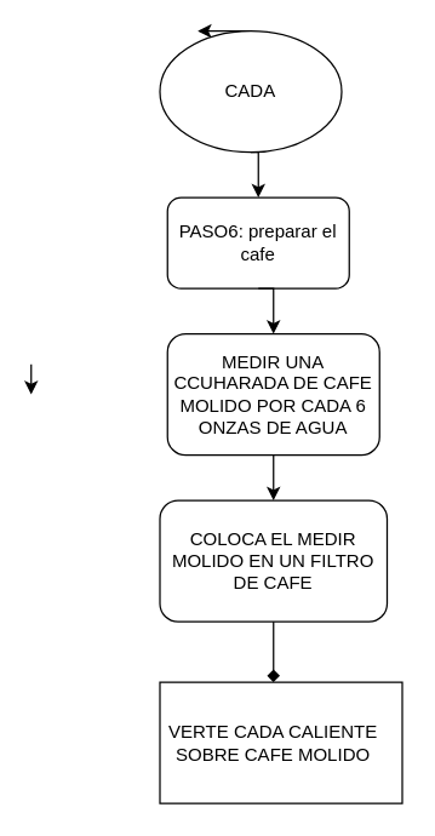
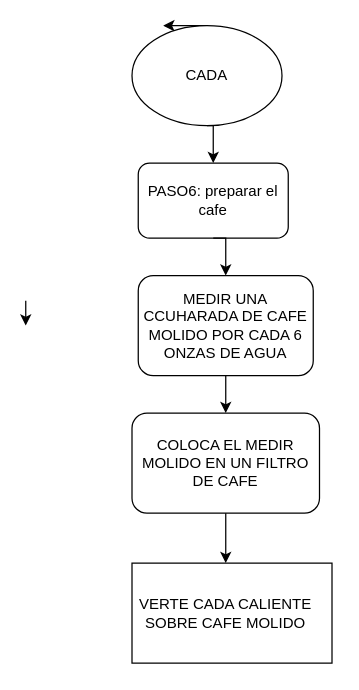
- <mxCell id="14" style="edgeStyle=orthogonalEdgeStyle;rounded=0;orthogonalLoop=1;jettySize=auto;html=1;exitX=0.5;exitY=1;exitDx=0;exitDy=0;endArrow=diamond;" parent="1" source="15" target="17" edge="1"><mxGeometry relative="1" as="geometry" /></mxCell>
+ <mxCell id="14" style="edgeStyle=orthogonalEdgeStyle;rounded=0;orthogonalLoop=1;jettySize=auto;html=1;exitX=0.5;exitY=1;exitDx=0;exitDy=0;" parent="1" source="15" target="17" edge="1"><mxGeometry relative="1" as="geometry" /></mxCell>
